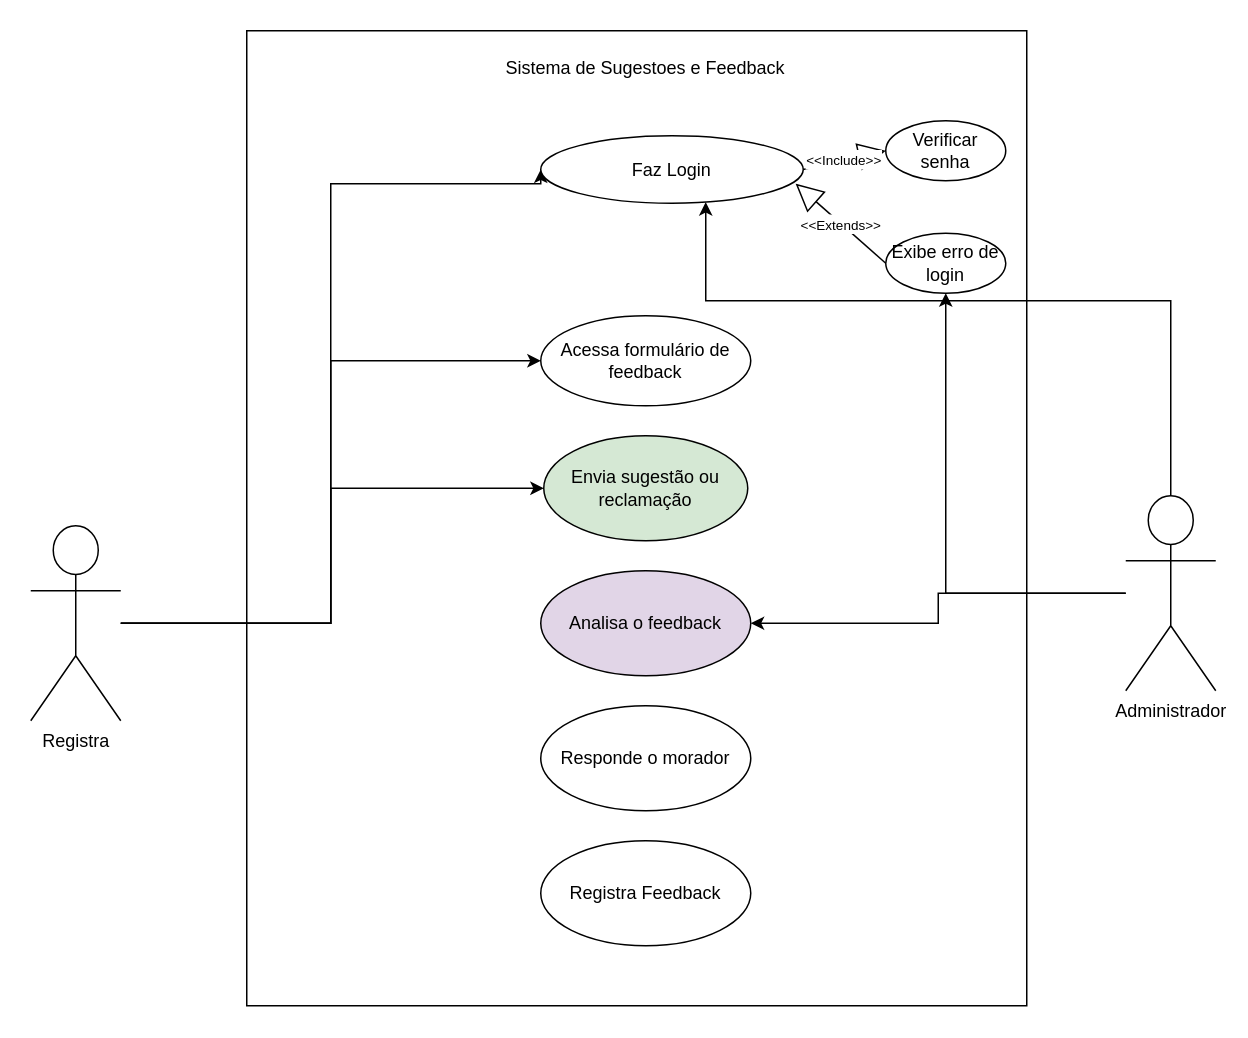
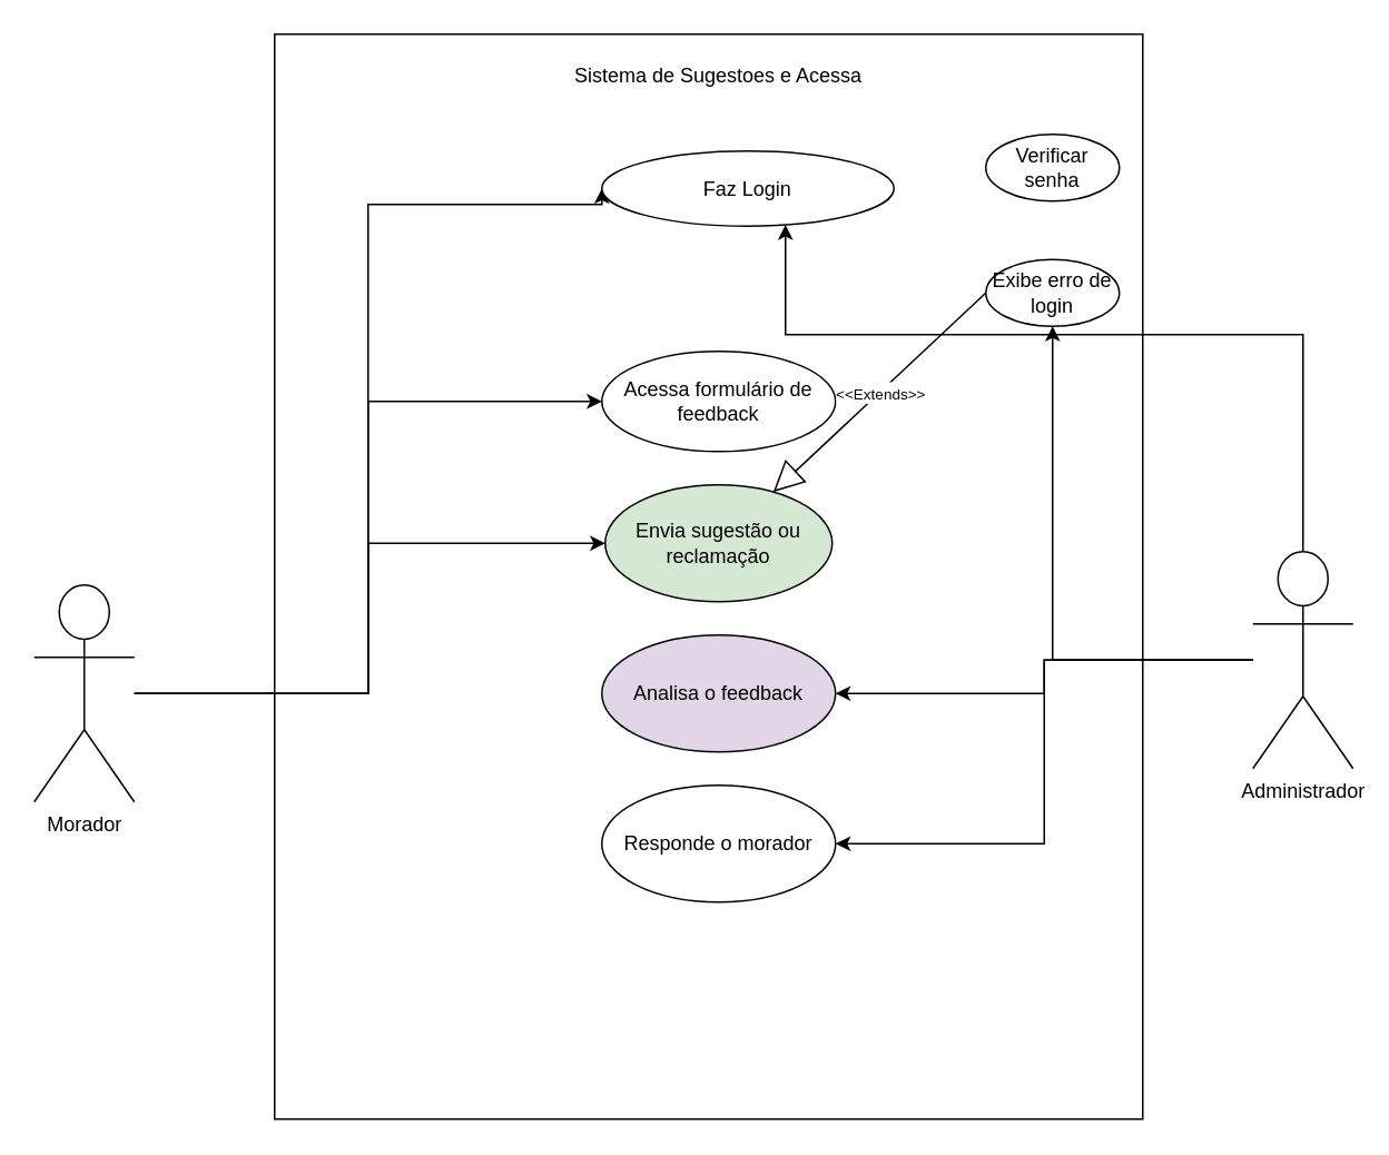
- <mxCell id="3" value="Sistema de Sugestoes e Feedback" style="text;html=1;align=center;verticalAlign=middle;whiteSpace=wrap;rounded=0;" parent="1" vertex="1"><mxGeometry x="250" y="30" width="360" height="30" as="geometry" /></mxCell>
+ <mxCell id="3" value="Sistema de Sugestoes e Acessa" style="text;html=1;align=center;verticalAlign=middle;whiteSpace=wrap;rounded=0;" parent="1" vertex="1"><mxGeometry x="250" y="30" width="360" height="30" as="geometry" /></mxCell>
- <mxCell id="20" value="&lt;font style=&quot;font-size: 9px;&quot;&gt;&amp;lt;&amp;lt;Include&amp;gt;&amp;gt;&lt;/font&gt;" style="endArrow=block;endSize=16;endFill=0;html=1;rounded=0;exitX=1;exitY=0.5;exitDx=0;exitDy=0;entryX=0;entryY=0.5;entryDx=0;entryDy=0;" parent="1" source="17" target="18" edge="1"><mxGeometry width="160" relative="1" as="geometry"><mxPoint x="510" y="118.82" as="sourcePoint" /><mxPoint x="670" y="118.82" as="targetPoint" /></mxGeometry></mxCell>
- <mxCell id="21" value="&lt;font style=&quot;font-size: 9px;&quot;&gt;&amp;lt;&amp;lt;Extends&amp;gt;&amp;gt;&lt;/font&gt;" style="endArrow=block;endSize=16;endFill=0;html=1;rounded=0;entryX=0.971;entryY=0.71;entryDx=0;entryDy=0;entryPerimeter=0;exitX=0;exitY=0.5;exitDx=0;exitDy=0;" parent="1" source="19" target="17" edge="1"><mxGeometry width="160" relative="1" as="geometry"><mxPoint x="520" y="234.41" as="sourcePoint" /><mxPoint x="680" y="234.41" as="targetPoint" /></mxGeometry></mxCell>
+ <mxCell id="21" value="&lt;font style=&quot;font-size: 9px;&quot;&gt;&amp;lt;&amp;lt;Extends&amp;gt;&amp;gt;&lt;/font&gt;" style="endArrow=block;endSize=16;endFill=0;html=1;rounded=0;exitX=0;exitY=0.5;exitDx=0;exitDy=0;" parent="1" source="19" target="14" edge="1"><mxGeometry width="160" relative="1" as="geometry"><mxPoint x="520" y="234.41" as="sourcePoint" /><mxPoint x="680" y="234.41" as="targetPoint" /></mxGeometry></mxCell>
- <mxCell id="7" value="Registra" style="shape=umlActor;verticalLabelPosition=bottom;verticalAlign=top;html=1;" parent="1" vertex="1"><mxGeometry x="20" y="350" width="60" height="130" as="geometry" /></mxCell>
+ <mxCell id="7" value="Morador" style="shape=umlActor;verticalLabelPosition=bottom;verticalAlign=top;html=1;" parent="1" vertex="1"><mxGeometry x="20" y="350" width="60" height="130" as="geometry" /></mxCell>
+ <mxCell id="11" style="edgeStyle=orthogonalEdgeStyle;rounded=0;orthogonalLoop=1;jettySize=auto;html=1;entryX=1;entryY=0.5;entryDx=0;entryDy=0;" edge="1" parent="1" source="12" target="15"><mxGeometry relative="1" as="geometry" /></mxCell>
- <mxCell id="22" value="Registra Feedback" style="ellipse;whiteSpace=wrap;html=1;" parent="1" vertex="1"><mxGeometry x="360" y="560" width="140" height="70" as="geometry" /></mxCell>
